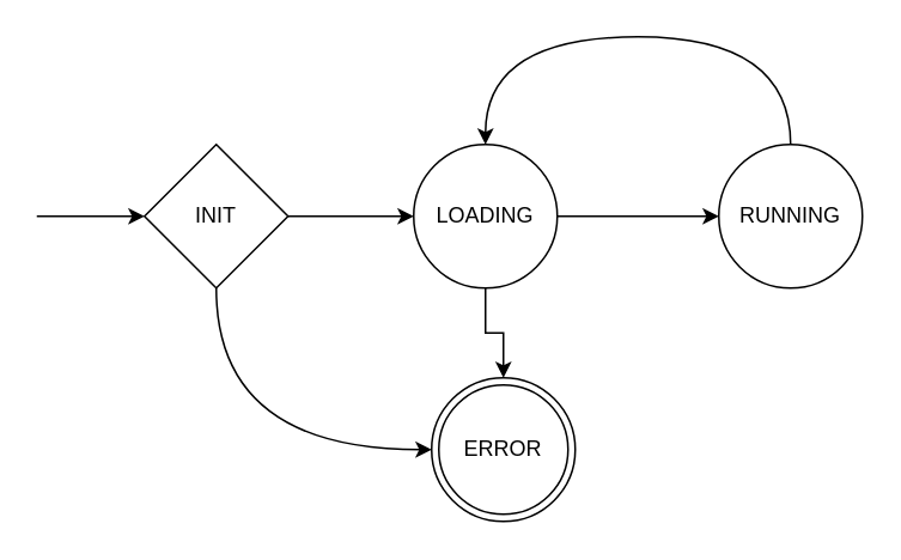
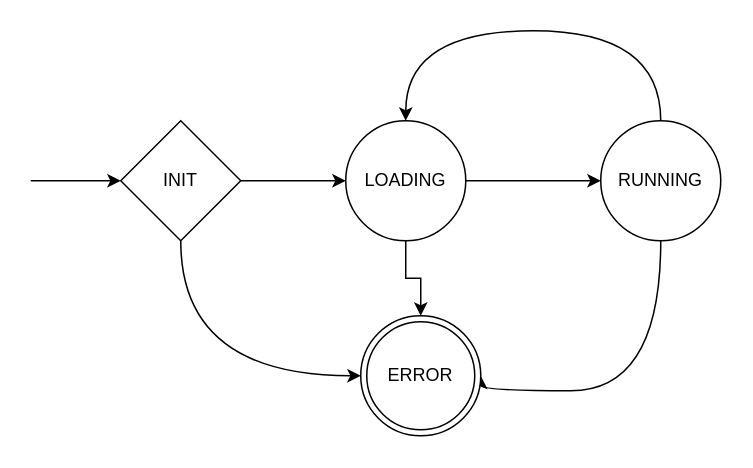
+ <mxCell id="9" style="edgeStyle=orthogonalEdgeStyle;rounded=0;orthogonalLoop=1;jettySize=auto;html=1;entryX=1;entryY=0.5;entryDx=0;entryDy=0;curved=1;" edge="1" parent="1" source="10" target="11"><mxGeometry relative="1" as="geometry"><Array as="points"><mxPoint x="440" y="260" /></Array></mxGeometry></mxCell>
